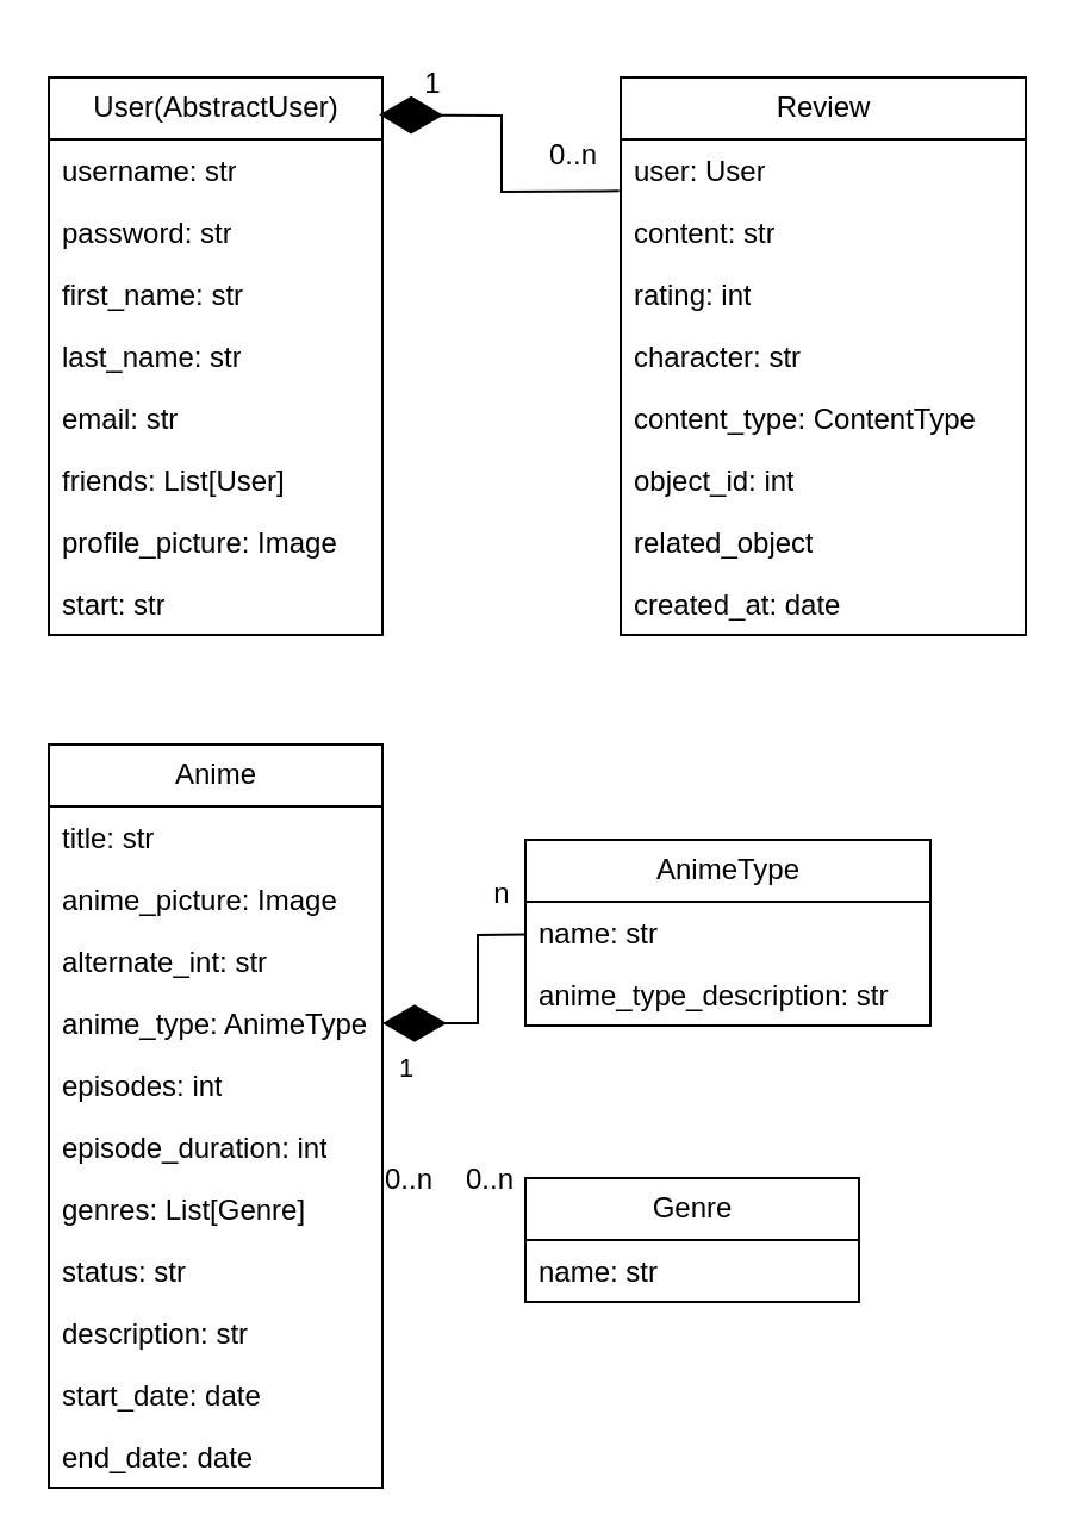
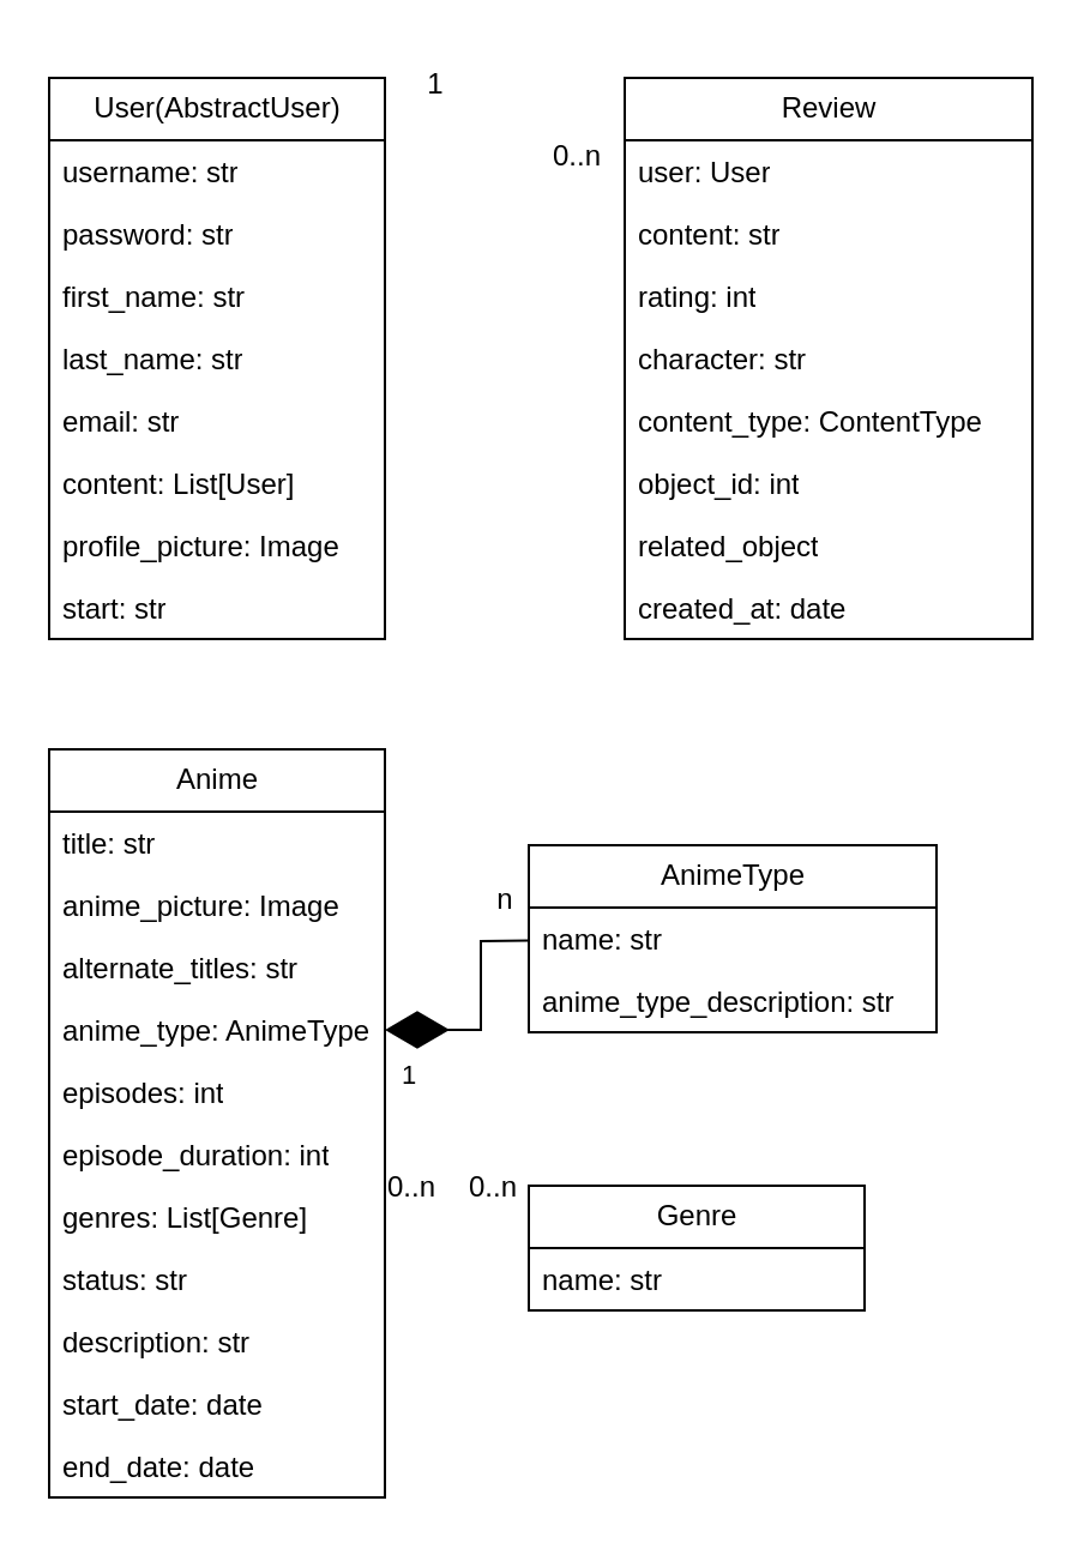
- <mxCell id="44" value="" style="endArrow=diamondThin;endFill=1;endSize=24;html=1;rounded=0;entryX=0.99;entryY=0.067;entryDx=0;entryDy=0;entryPerimeter=0;exitX=-0.004;exitY=0.833;exitDx=0;exitDy=0;exitPerimeter=0;" edge="1" parent="1" source="29" target="2"><mxGeometry width="160" relative="1" as="geometry"><mxPoint x="130" y="122" as="sourcePoint" /><mxPoint x="290" y="122" as="targetPoint" /><Array as="points"><mxPoint x="210" y="80" /><mxPoint x="210" y="48" /></Array></mxGeometry></mxCell>
- <mxCell id="8" value="friends: List[User]" style="text;strokeColor=none;fillColor=none;align=left;verticalAlign=top;spacingLeft=4;spacingRight=4;overflow=hidden;rotatable=0;points=[[0,0.5],[1,0.5]];portConstraint=eastwest;whiteSpace=wrap;html=1;" parent="2" vertex="1"><mxGeometry y="156" width="140" height="26" as="geometry" /></mxCell>
+ <mxCell id="8" value="content: List[User]" style="text;strokeColor=none;fillColor=none;align=left;verticalAlign=top;spacingLeft=4;spacingRight=4;overflow=hidden;rotatable=0;points=[[0,0.5],[1,0.5]];portConstraint=eastwest;whiteSpace=wrap;html=1;" parent="2" vertex="1"><mxGeometry y="156" width="140" height="26" as="geometry" /></mxCell>
- <mxCell id="14" value="alternate_int: str" style="text;strokeColor=none;fillColor=none;align=left;verticalAlign=top;spacingLeft=4;spacingRight=4;overflow=hidden;rotatable=0;points=[[0,0.5],[1,0.5]];portConstraint=eastwest;whiteSpace=wrap;html=1;" parent="11" vertex="1"><mxGeometry y="78" width="140" height="26" as="geometry" /></mxCell>
+ <mxCell id="14" value="alternate_titles: str" style="text;strokeColor=none;fillColor=none;align=left;verticalAlign=top;spacingLeft=4;spacingRight=4;overflow=hidden;rotatable=0;points=[[0,0.5],[1,0.5]];portConstraint=eastwest;whiteSpace=wrap;html=1;" parent="11" vertex="1"><mxGeometry y="78" width="140" height="26" as="geometry" /></mxCell>
